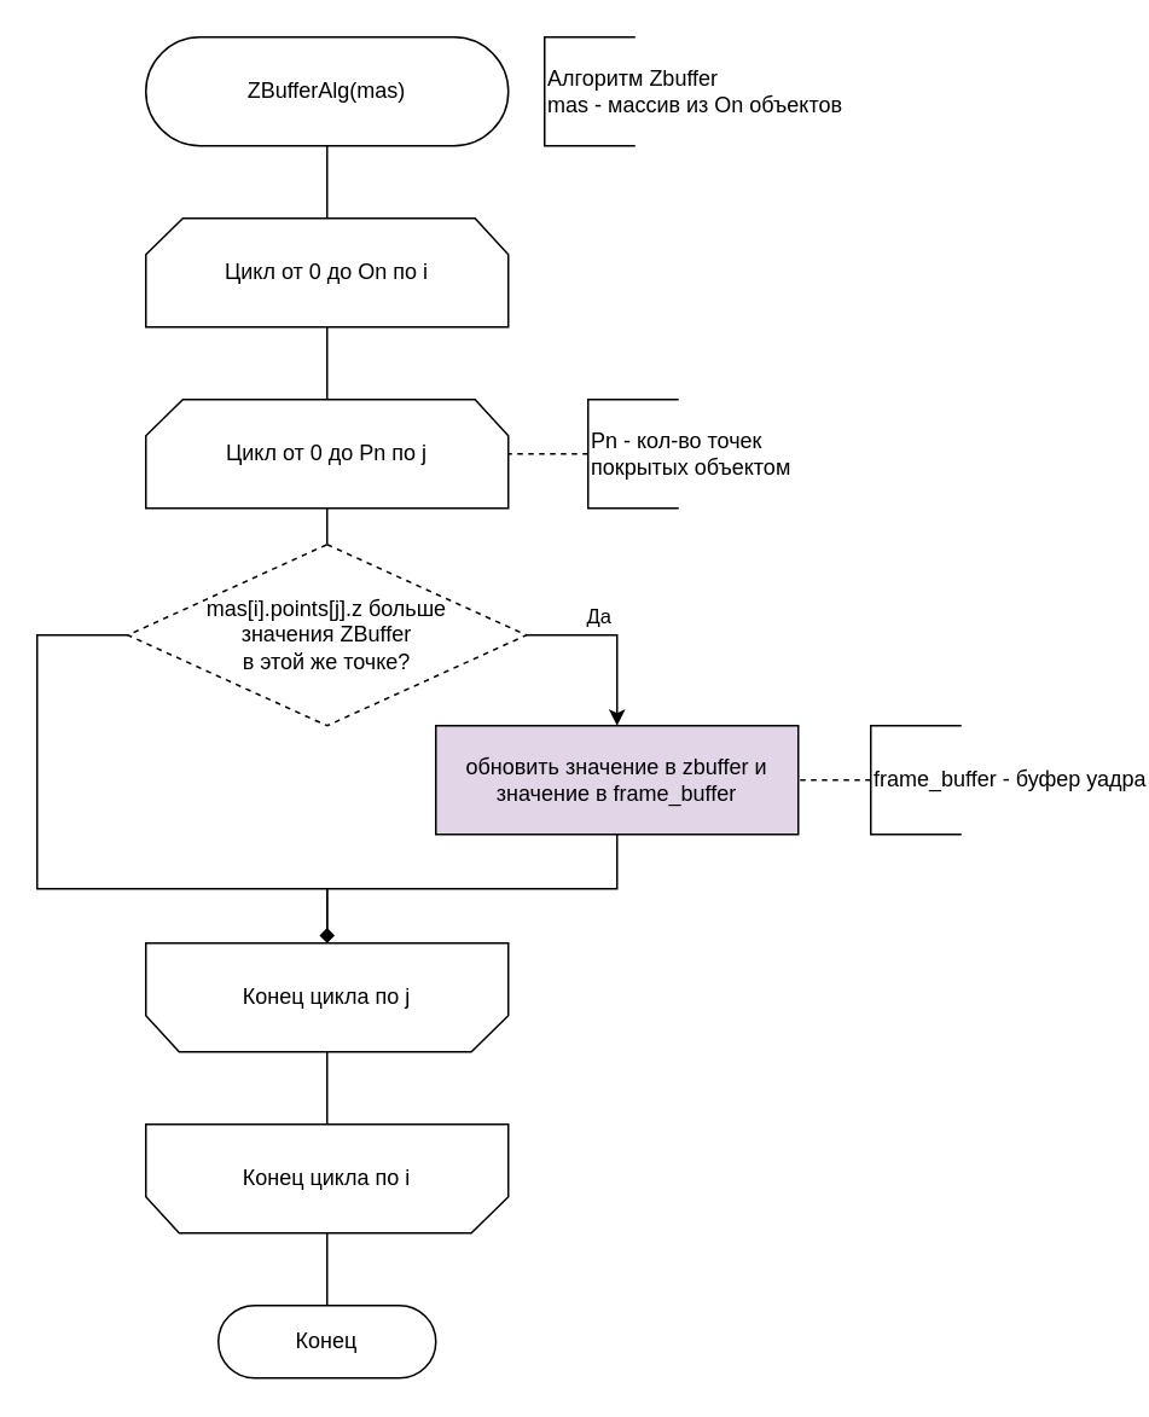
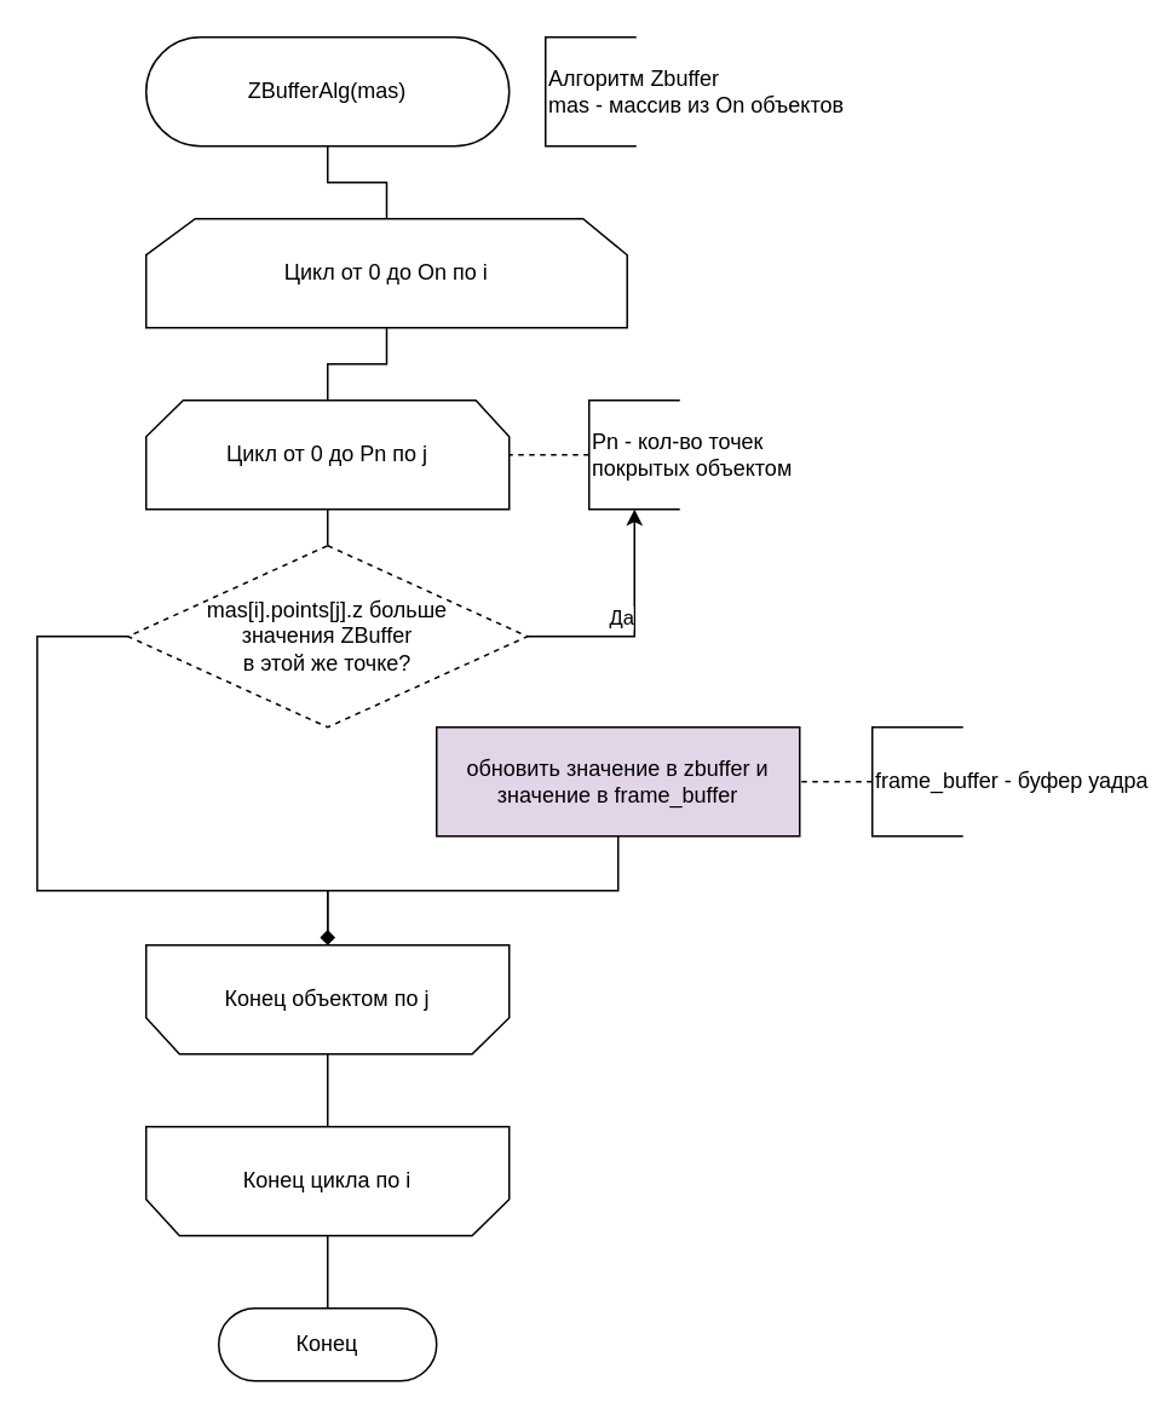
- <mxCell id="4" value="Цикл от 0 до On по i" style="strokeWidth=1;html=1;shape=stencil(rZVNb4MwDIZ/Ta5VIFoFxynrTlUvPeycUndEhQQF2q7/vikuGh+DMa8SB/wa3gcbW2FClqkqgIXcqByYeGNhuLa28MJa57ryob9NMbHkGF4wjCMMVVlAUqF2Vk6rXQaYKStnj3DR++rhoE0KDl3FivFX/8z9EjKxxngTbU3ZybTy3kxp49/lX2jGFy+IuT5ijApPyKEC11G/y9ugwMJ3MimYR9oSSN2KGu5vpI+/kwIaaUXpXp8VzIRtCHXxBQ97uDiayduSeDG1OlIvm60jVDfCE9IrYwso5E4lx09nT2b/41cW6r7cg0STzu0ZWkPXm++pBjQOmTYthyj+r0OvgU+wWBIs+JMdKGVQ/kaS2RImhtbrg4mo1ZExEvJgHUzM10FnGZ4jY6M7MKhVPNdq4QY=);whiteSpace=wrap;" parent="1" vertex="1"><mxGeometry x="80" y="120" width="200" height="60" as="geometry" /></mxCell>
+ <mxCell id="4" value="Цикл от 0 до On по i" style="strokeWidth=1;html=1;shape=stencil(rZVNb4MwDIZ/Ta5VIFoFxynrTlUvPeycUndEhQQF2q7/vikuGh+DMa8SB/wa3gcbW2FClqkqgIXcqByYeGNhuLa28MJa57ryob9NMbHkGF4wjCMMVVlAUqF2Vk6rXQaYKStnj3DR++rhoE0KDl3FivFX/8z9EjKxxngTbU3ZybTy3kxp49/lX2jGFy+IuT5ijApPyKEC11G/y9ugwMJ3MimYR9oSSN2KGu5vpI+/kwIaaUXpXp8VzIRtCHXxBQ97uDiayduSeDG1OlIvm60jVDfCE9IrYwso5E4lx09nT2b/41cW6r7cg0STzu0ZWkPXm++pBjQOmTYthyj+r0OvgU+wWBIs+JMdKGVQ/kaS2RImhtbrg4mo1ZExEvJgHUzM10FnGZ4jY6M7MKhVPNdq4QY=);whiteSpace=wrap;" parent="1" vertex="1"><mxGeometry x="80" y="120" width="265" height="60" as="geometry" /></mxCell>
- <mxCell id="7" value="Да" style="edgeStyle=orthogonalEdgeStyle;rounded=0;orthogonalLoop=1;jettySize=auto;html=1;entryX=0.5;entryY=0;entryDx=0;entryDy=0;exitX=1;exitY=0.5;exitDx=0;exitDy=0;" parent="1" source="9" target="11" edge="1"><mxGeometry x="-0.2" y="10" relative="1" as="geometry"><mxPoint as="offset" /></mxGeometry></mxCell>
+ <mxCell id="7" value="Да" style="edgeStyle=orthogonalEdgeStyle;rounded=0;orthogonalLoop=1;jettySize=auto;html=1;exitX=1;exitY=0.5;exitDx=0;exitDy=0;" parent="1" source="9" target="19" edge="1"><mxGeometry x="-0.2" y="10" relative="1" as="geometry"><mxPoint as="offset" /></mxGeometry></mxCell>
- <mxCell id="13" value="Конец цикла по j" style="strokeWidth=1;html=1;shape=stencil(rZVNb4MwDIZ/Ta5VIFoFxynrTlUvPeycUndEhQQF2q7/vikuGh+DMa8SB/wa3gcbW2FClqkqgIXcqByYeGNhuLa28MJa57ryob9NMbHkGF4wjCMMVVlAUqF2Vk6rXQaYKStnj3DR++rhoE0KDl3FivFX/8z9EjKxxngTbU3ZybTy3kxp49/lX2jGFy+IuT5ijApPyKEC11G/y9ugwMJ3MimYR9oSSN2KGu5vpI+/kwIaaUXpXp8VzIRtCHXxBQ97uDiayduSeDG1OlIvm60jVDfCE9IrYwso5E4lx09nT2b/41cW6r7cg0STzu0ZWkPXm++pBjQOmTYthyj+r0OvgU+wWBIs+JMdKGVQ/kaS2RImhtbrg4mo1ZExEvJgHUzM10FnGZ4jY6M7MKhVPNdq4QY=);whiteSpace=wrap;direction=west;" parent="1" vertex="1"><mxGeometry x="80" y="520" width="200" height="60" as="geometry" /></mxCell>
+ <mxCell id="13" value="Конец объектом по j" style="strokeWidth=1;html=1;shape=stencil(rZVNb4MwDIZ/Ta5VIFoFxynrTlUvPeycUndEhQQF2q7/vikuGh+DMa8SB/wa3gcbW2FClqkqgIXcqByYeGNhuLa28MJa57ryob9NMbHkGF4wjCMMVVlAUqF2Vk6rXQaYKStnj3DR++rhoE0KDl3FivFX/8z9EjKxxngTbU3ZybTy3kxp49/lX2jGFy+IuT5ijApPyKEC11G/y9ugwMJ3MimYR9oSSN2KGu5vpI+/kwIaaUXpXp8VzIRtCHXxBQ97uDiayduSeDG1OlIvm60jVDfCE9IrYwso5E4lx09nT2b/41cW6r7cg0STzu0ZWkPXm++pBjQOmTYthyj+r0OvgU+wWBIs+JMdKGVQ/kaS2RImhtbrg4mo1ZExEvJgHUzM10FnGZ4jY6M7MKhVPNdq4QY=);whiteSpace=wrap;direction=west;" parent="1" vertex="1"><mxGeometry x="80" y="520" width="200" height="60" as="geometry" /></mxCell>
